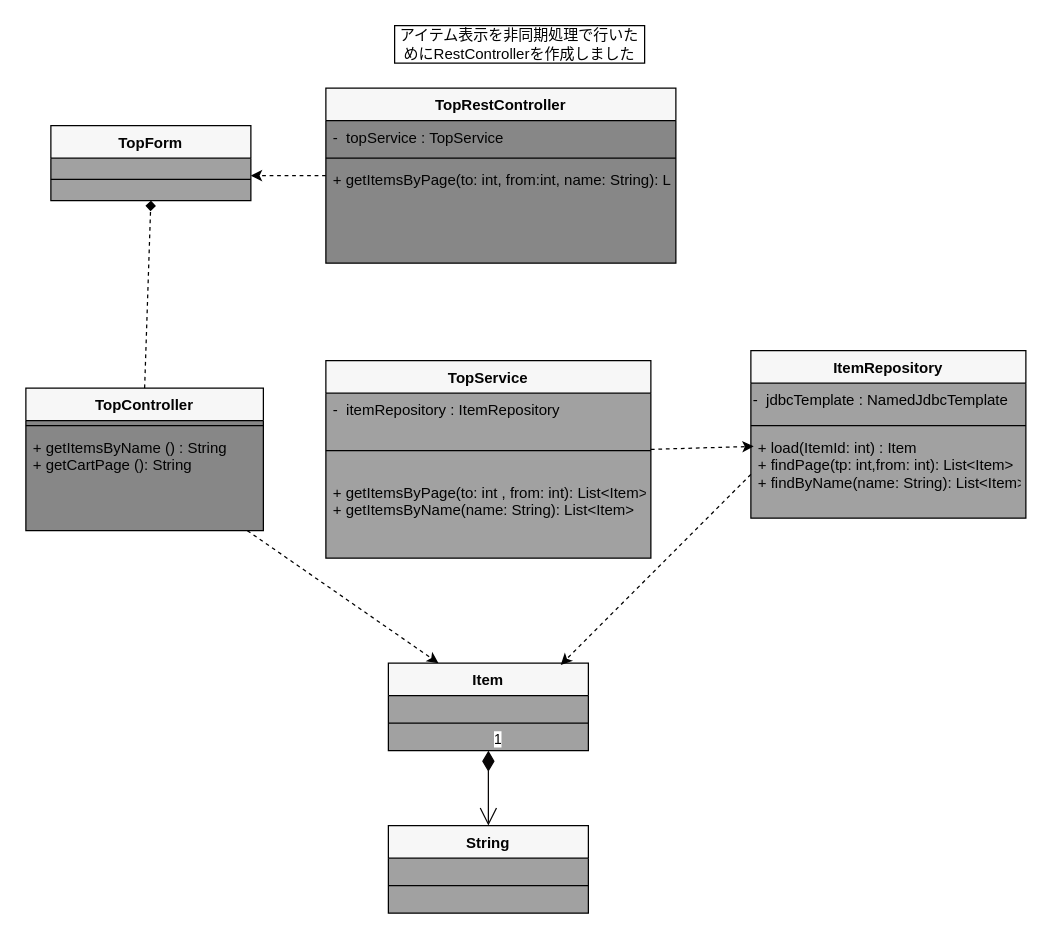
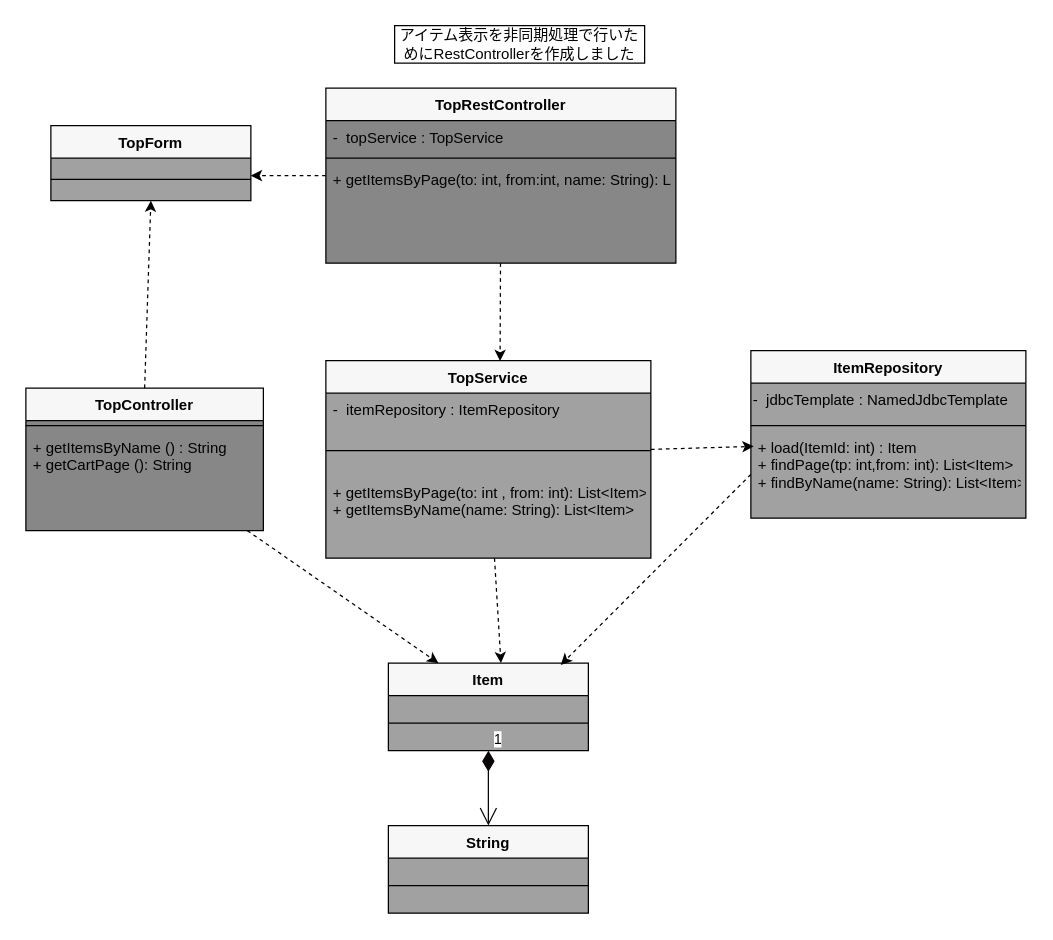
- <mxCell id="28" style="edgeStyle=none;html=1;entryX=0.5;entryY=1;entryDx=0;entryDy=0;dashed=1;fontColor=#030303;strokeColor=#000000;exitX=0.5;exitY=0;exitDx=0;exitDy=0;endArrow=diamond;" edge="1" parent="1" source="3" target="6"><mxGeometry relative="1" as="geometry"><mxPoint x="89.998" y="230" as="sourcePoint" /><mxPoint x="242.82" y="336" as="targetPoint" /></mxGeometry></mxCell>
+ <mxCell id="28" style="edgeStyle=none;html=1;entryX=0.5;entryY=1;entryDx=0;entryDy=0;dashed=1;fontColor=#030303;strokeColor=#000000;exitX=0.5;exitY=0;exitDx=0;exitDy=0;" edge="1" parent="1" source="3" target="6"><mxGeometry relative="1" as="geometry"><mxPoint x="89.998" y="230" as="sourcePoint" /><mxPoint x="242.82" y="336" as="targetPoint" /></mxGeometry></mxCell>
+ <mxCell id="22" style="edgeStyle=none;html=1;entryX=0.536;entryY=0.002;entryDx=0;entryDy=0;entryPerimeter=0;dashed=1;fontColor=#030303;strokeColor=#000000;" parent="1" source="23" target="9" edge="1"><mxGeometry relative="1" as="geometry" /></mxCell>
+ <mxCell id="8" style="edgeStyle=none;html=1;entryX=0.563;entryY=0;entryDx=0;entryDy=0;entryPerimeter=0;dashed=1;fontColor=#030303;strokeColor=#000000;" parent="1" source="9" target="17" edge="1"><mxGeometry relative="1" as="geometry" /></mxCell>
